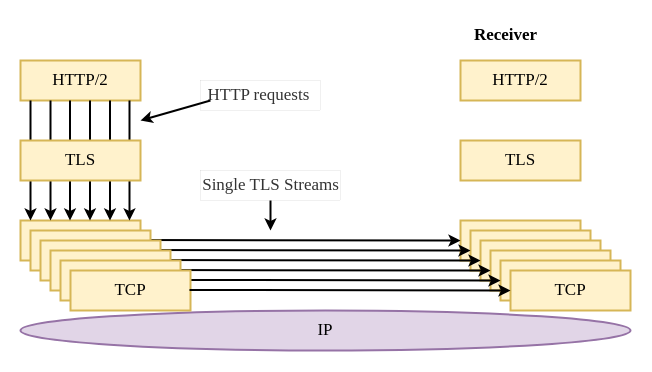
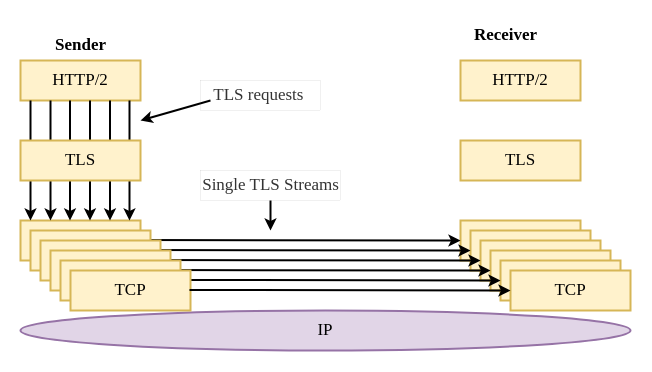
+ <mxCell id="9" value="&lt;b style=&quot;font-size: 17px;&quot;&gt;&lt;font style=&quot;font-size: 17px;&quot;&gt;Sender&lt;/font&gt;&lt;/b&gt;" style="text;html=1;align=center;verticalAlign=middle;resizable=0;points=[];autosize=1;strokeColor=none;fillColor=none;fontFamily=Ubuntu Condensed;fontSource=https%3A%2F%2Ffonts.googleapis.com%2Fcss%3Ffamily%3DUbuntu%2BCondensed;fontSize=17;" parent="1" vertex="1"><mxGeometry x="45" y="30" width="70" height="30" as="geometry" /></mxCell>
- <mxCell id="13" value="HTTP requests&amp;nbsp;" style="text;html=1;align=center;verticalAlign=middle;resizable=0;points=[];autosize=1;strokeColor=#666666;fillColor=none;fontSize=17;fontColor=#333333;strokeWidth=0;fontStyle=0;fontFamily=Ubuntu Condensed;fontSource=https%3A%2F%2Ffonts.googleapis.com%2Fcss%3Ffamily%3DUbuntu%2BCondensed;" parent="1" vertex="1"><mxGeometry x="200" y="80" width="120" height="30" as="geometry" /></mxCell>
+ <mxCell id="13" value="TLS requests&amp;nbsp;" style="text;html=1;align=center;verticalAlign=middle;resizable=0;points=[];autosize=1;strokeColor=#666666;fillColor=none;fontSize=17;fontColor=#333333;strokeWidth=0;fontStyle=0;fontFamily=Ubuntu Condensed;fontSource=https%3A%2F%2Ffonts.googleapis.com%2Fcss%3Ffamily%3DUbuntu%2BCondensed;" parent="1" vertex="1"><mxGeometry x="200" y="80" width="120" height="30" as="geometry" /></mxCell>
